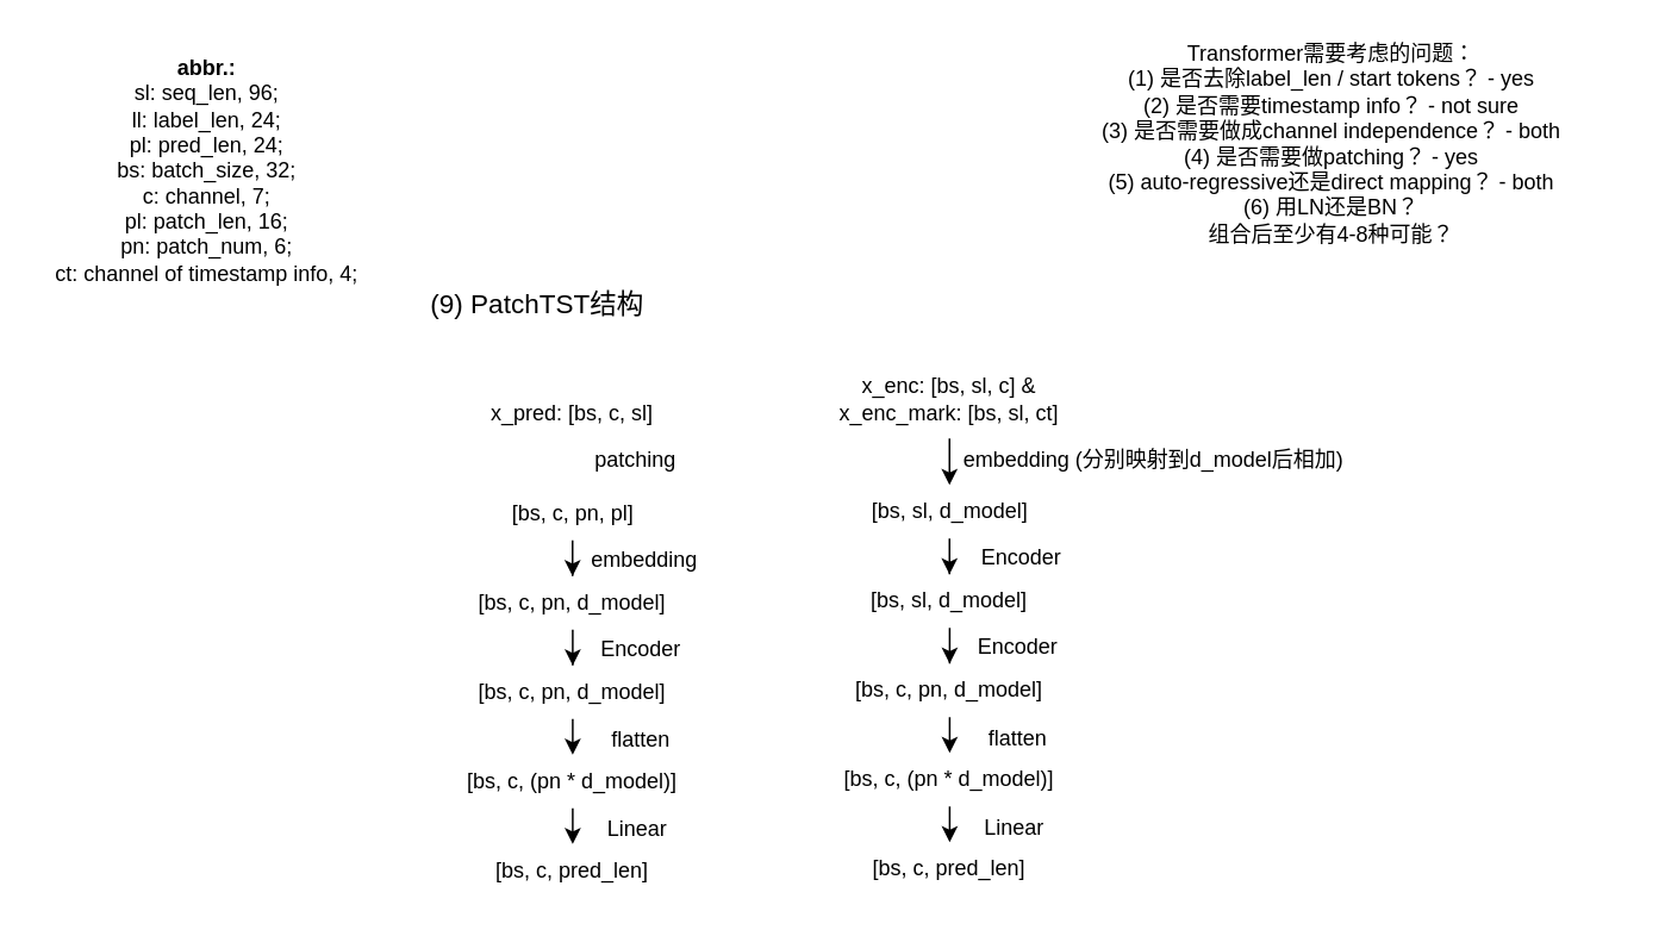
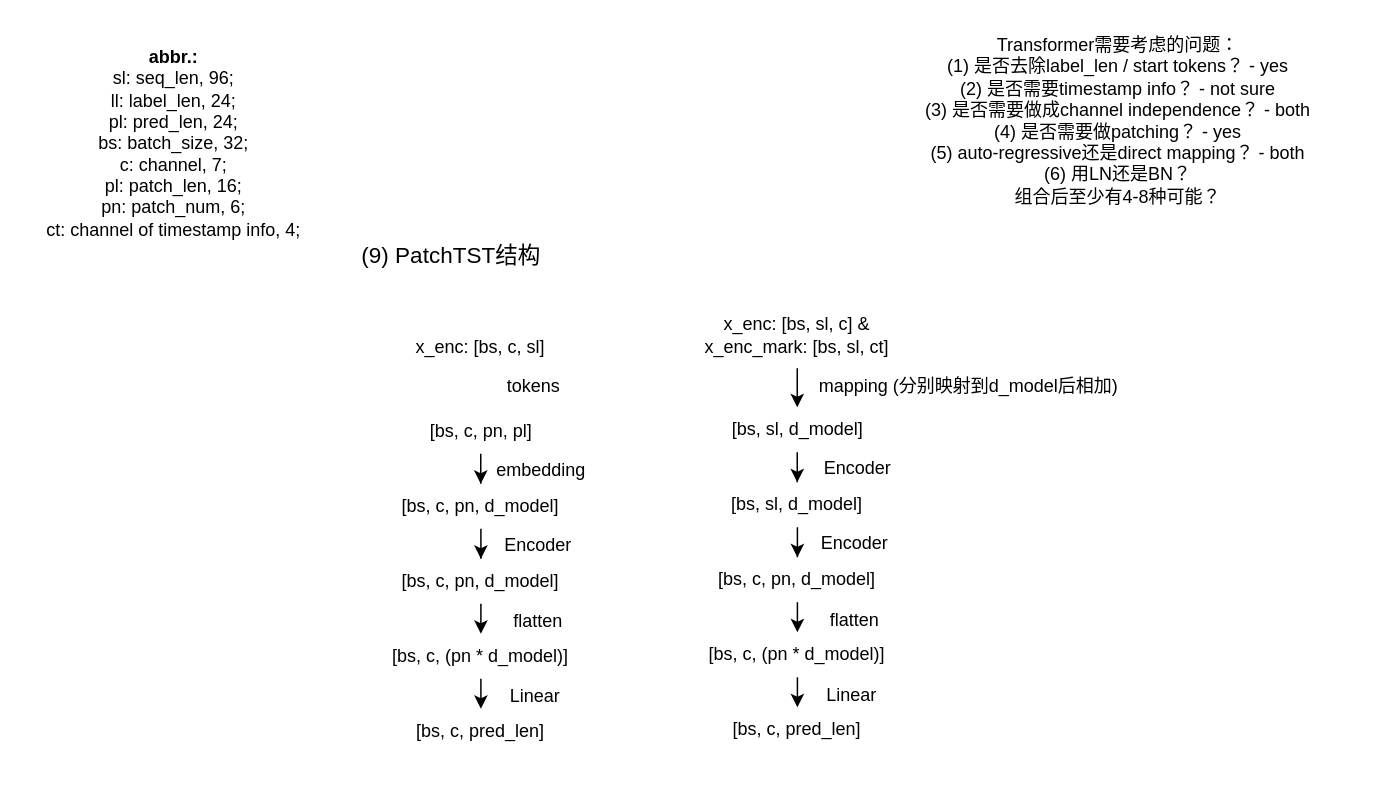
- <mxCell id="2" value="x_pred: [bs, c, sl]" style="text;html=1;align=center;verticalAlign=middle;whiteSpace=wrap;rounded=0;" parent="1" vertex="1"><mxGeometry x="245" y="216" width="150" height="30" as="geometry" /></mxCell>
+ <mxCell id="2" value="x_enc: [bs, c, sl]" style="text;html=1;align=center;verticalAlign=middle;whiteSpace=wrap;rounded=0;" parent="1" vertex="1"><mxGeometry x="245" y="216" width="150" height="30" as="geometry" /></mxCell>
- <mxCell id="8" value="patching" style="text;html=1;align=center;verticalAlign=middle;resizable=0;points=[];autosize=1;strokeColor=none;fillColor=none;" parent="1" vertex="1"><mxGeometry x="320" y="242" width="70" height="30" as="geometry" /></mxCell>
+ <mxCell id="8" value="tokens" style="text;html=1;align=center;verticalAlign=middle;resizable=0;points=[];autosize=1;strokeColor=none;fillColor=none;" parent="1" vertex="1"><mxGeometry x="320" y="242" width="70" height="30" as="geometry" /></mxCell>
- <mxCell id="24" value="embedding (分别映射到d_model后相加)" style="text;html=1;align=center;verticalAlign=middle;resizable=0;points=[];autosize=1;strokeColor=none;fillColor=none;" vertex="1" parent="1"><mxGeometry x="525" y="242" width="240" height="30" as="geometry" /></mxCell>
+ <mxCell id="24" value="mapping (分别映射到d_model后相加)" style="text;html=1;align=center;verticalAlign=middle;resizable=0;points=[];autosize=1;strokeColor=none;fillColor=none;" vertex="1" parent="1"><mxGeometry x="525" y="242" width="240" height="30" as="geometry" /></mxCell>
